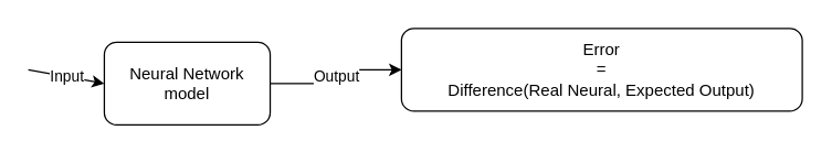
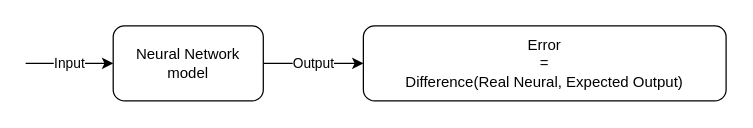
- <mxCell id="3" value="Neural Network model" style="rounded=1;whiteSpace=wrap;html=1;" parent="1" vertex="1"><mxGeometry x="75" y="30" width="120" height="60" as="geometry" /></mxCell>
+ <mxCell id="3" value="Neural Network model" style="rounded=1;whiteSpace=wrap;html=1;" parent="1" vertex="1"><mxGeometry x="90" y="20" width="120" height="60" as="geometry" /></mxCell>
